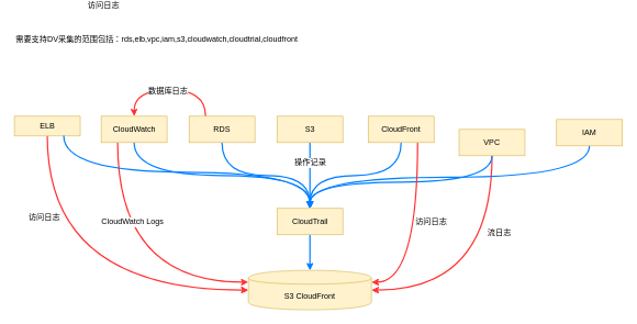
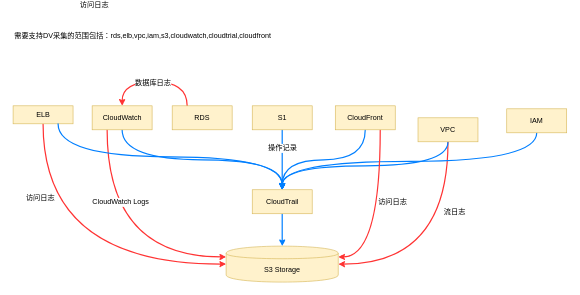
- <mxCell id="20" value="S3" style="rounded=0;whiteSpace=wrap;html=1;fillColor=#fff2cc;strokeColor=#d6b656;" vertex="1" parent="1"><mxGeometry x="419.5" y="150" width="100" height="40" as="geometry" /></mxCell>
+ <mxCell id="20" value="S1" style="rounded=0;whiteSpace=wrap;html=1;fillColor=#fff2cc;strokeColor=#d6b656;" vertex="1" parent="1"><mxGeometry x="419.5" y="150" width="100" height="40" as="geometry" /></mxCell>
- <mxCell id="4" style="edgeStyle=orthogonalEdgeStyle;orthogonalLoop=1;jettySize=auto;html=1;exitX=0.5;exitY=1;exitDx=0;exitDy=0;entryX=0.5;entryY=0;entryDx=0;entryDy=0;jumpStyle=arc;strokeColor=#007FFF;strokeWidth=2;curved=1;comic=1;" edge="1" parent="1" source="7" target="24"><mxGeometry relative="1" as="geometry"><Array as="points"><mxPoint x="336" y="240" /><mxPoint x="470" y="240" /></Array></mxGeometry></mxCell>
- <mxCell id="28" value="S3 CloudFront" style="shape=cylinder;whiteSpace=wrap;html=1;boundedLbl=1;backgroundOutline=1;fillColor=#fff2cc;strokeColor=#d6b656;" vertex="1" parent="1"><mxGeometry x="376" y="384" width="187" height="60" as="geometry" /></mxCell>
+ <mxCell id="28" value="S3 Storage" style="shape=cylinder;whiteSpace=wrap;html=1;boundedLbl=1;backgroundOutline=1;fillColor=#fff2cc;strokeColor=#d6b656;" vertex="1" parent="1"><mxGeometry x="376" y="384" width="187" height="60" as="geometry" /></mxCell>
